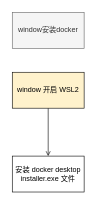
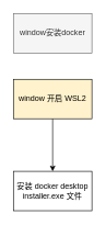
- <mxCell id="3" value="" style="edgeStyle=orthogonalEdgeStyle;rounded=0;orthogonalLoop=1;jettySize=auto;html=1;endArrow=open;" edge="1" parent="1" source="4" target="5"><mxGeometry relative="1" as="geometry" /></mxCell>
+ <mxCell id="3" value="" style="edgeStyle=orthogonalEdgeStyle;rounded=0;orthogonalLoop=1;jettySize=auto;html=1;" edge="1" parent="1" source="4" target="5"><mxGeometry relative="1" as="geometry" /></mxCell>
